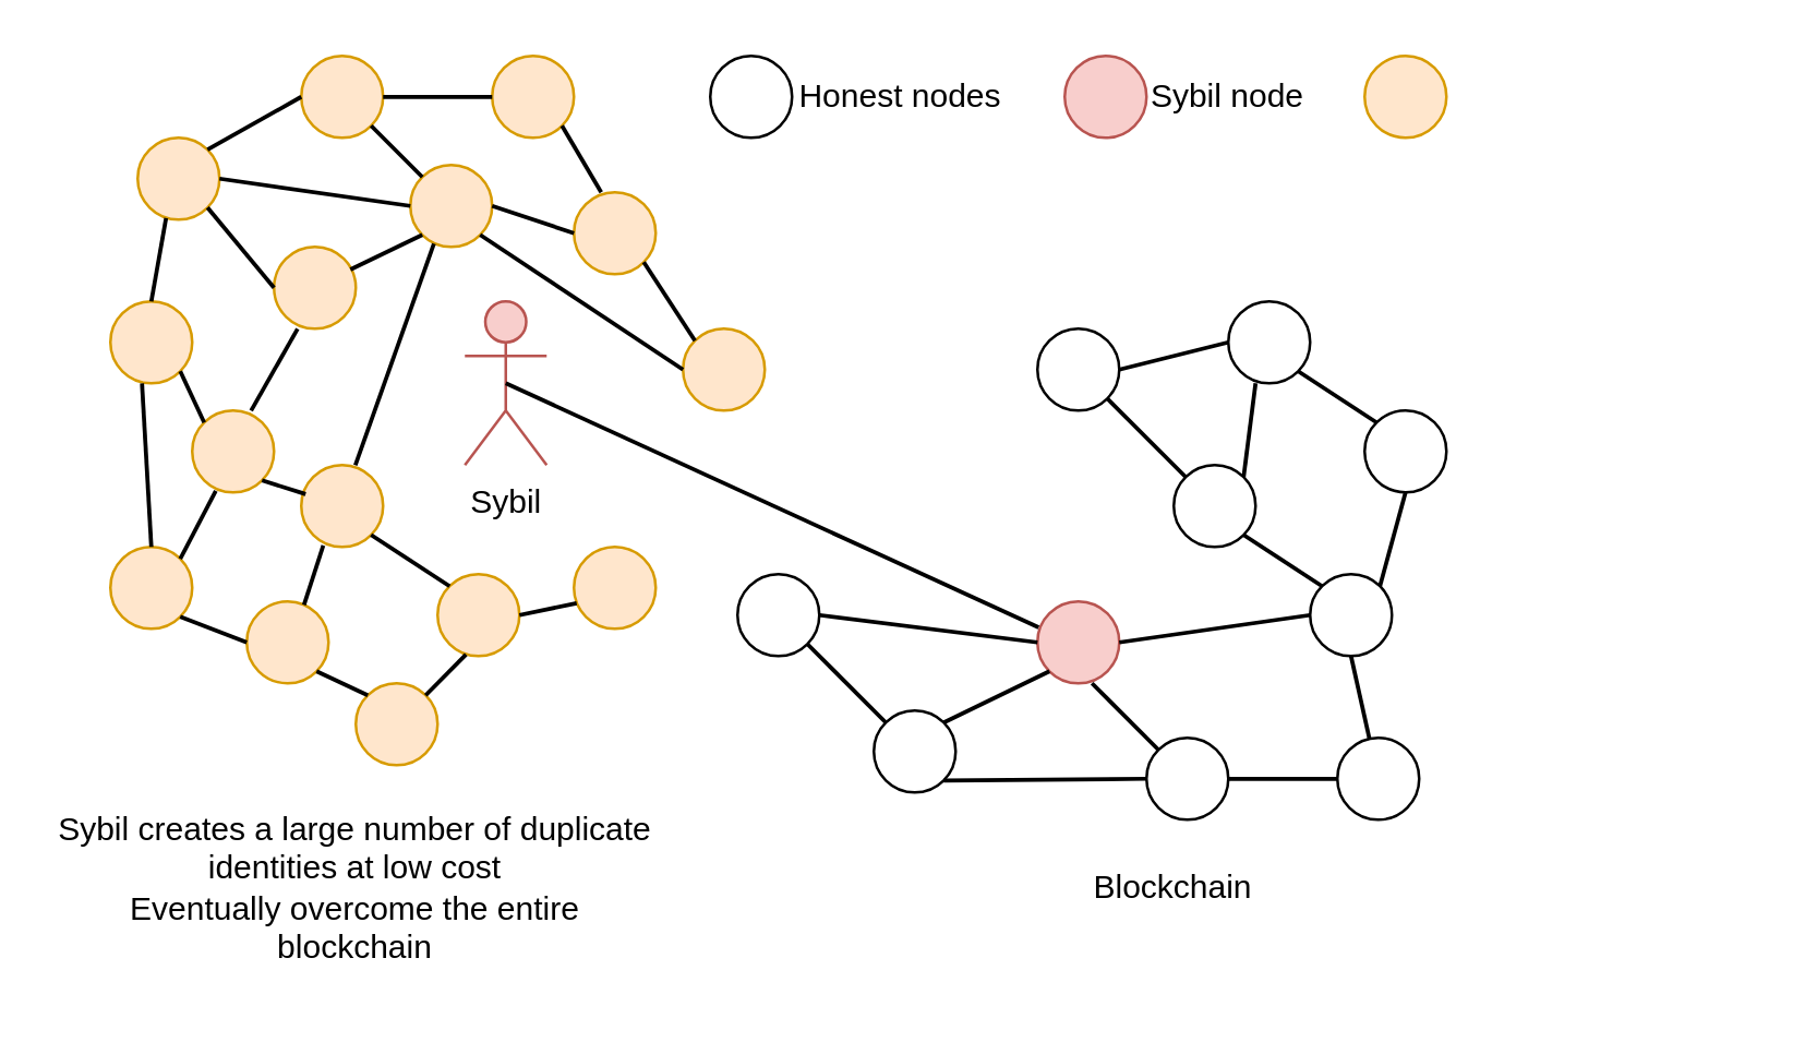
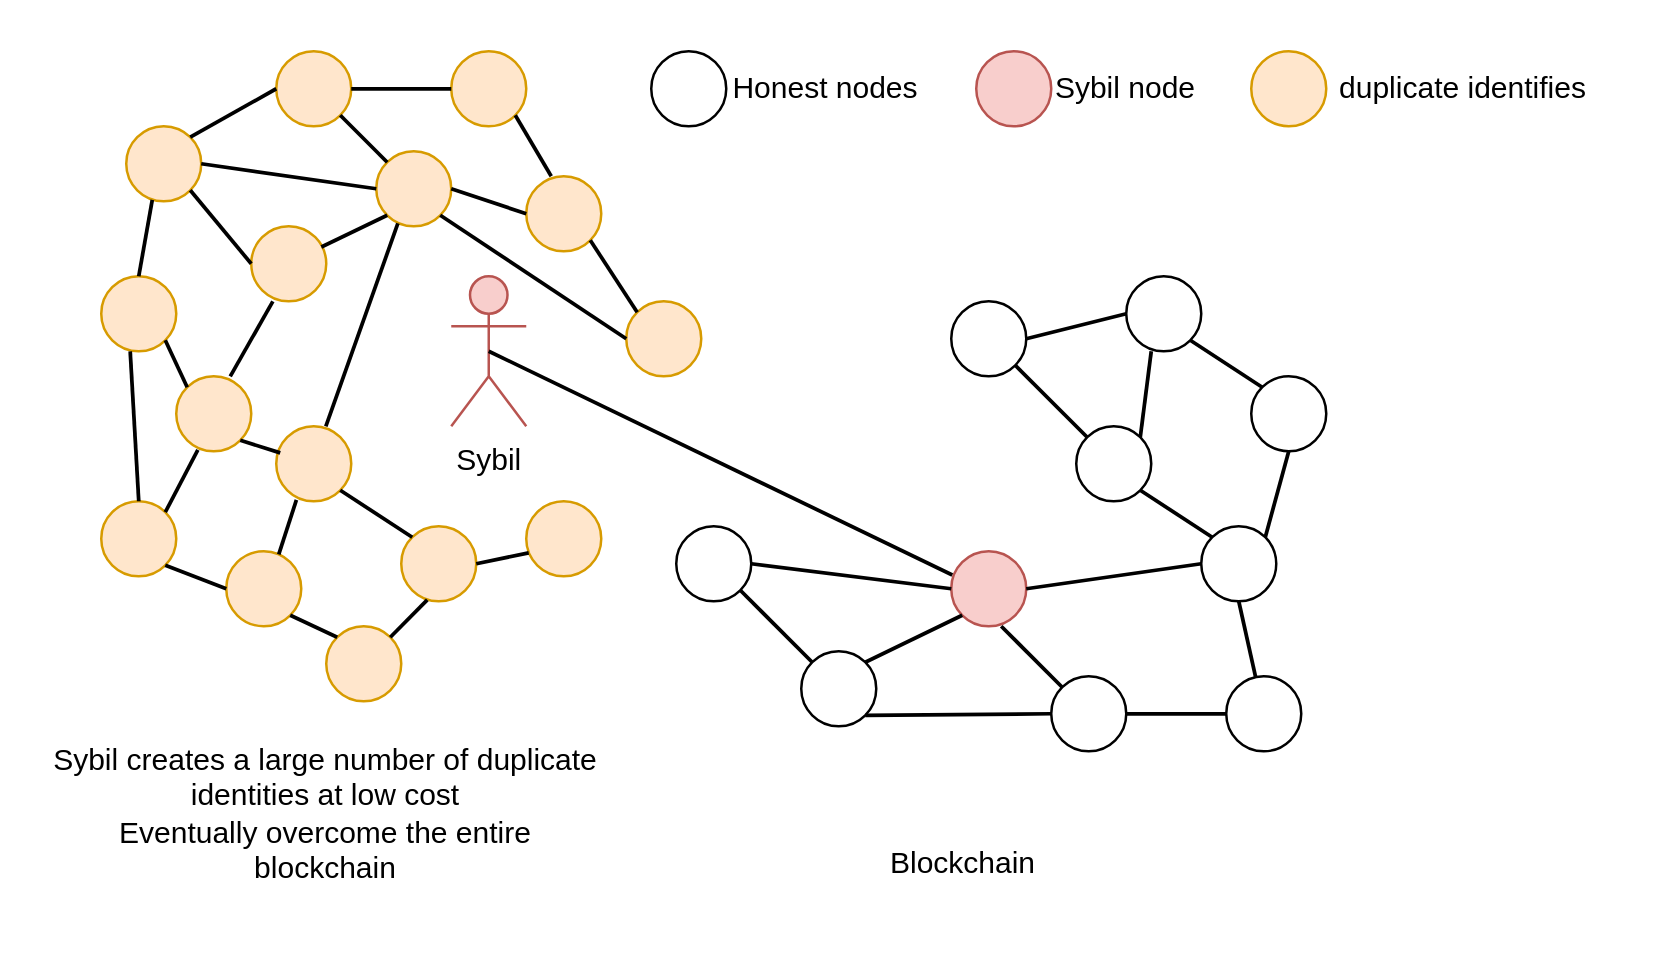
+ <mxCell id="49" value="duplicate identifies" style="text;html=1;strokeColor=none;fillColor=none;align=center;verticalAlign=middle;whiteSpace=wrap;rounded=0;" vertex="1" parent="1"><mxGeometry x="530" y="20" width="110" height="30" as="geometry" /></mxCell>
- <mxCell id="12" value="Sybil" style="shape=umlActor;verticalLabelPosition=bottom;verticalAlign=top;html=1;outlineConnect=0;fillColor=#f8cecc;strokeColor=#b85450;" vertex="1" parent="1"><mxGeometry x="170" y="110" width="30" height="60" as="geometry" /></mxCell>
+ <mxCell id="12" value="Sybil" style="shape=umlActor;verticalLabelPosition=bottom;verticalAlign=top;html=1;outlineConnect=0;fillColor=#f8cecc;strokeColor=#b85450;" vertex="1" parent="1"><mxGeometry x="180" y="110" width="30" height="60" as="geometry" /></mxCell>
- <mxCell id="73" value="Blockchain" style="text;html=1;strokeColor=none;fillColor=none;align=center;verticalAlign=middle;whiteSpace=wrap;rounded=0;" vertex="1" parent="1"><mxGeometry x="400" y="310" width="60" height="30" as="geometry" /></mxCell>
+ <mxCell id="73" value="Blockchain" style="text;html=1;strokeColor=none;fillColor=none;align=center;verticalAlign=middle;whiteSpace=wrap;rounded=0;" vertex="1" parent="1"><mxGeometry x="355" y="330" width="60" height="30" as="geometry" /></mxCell>
